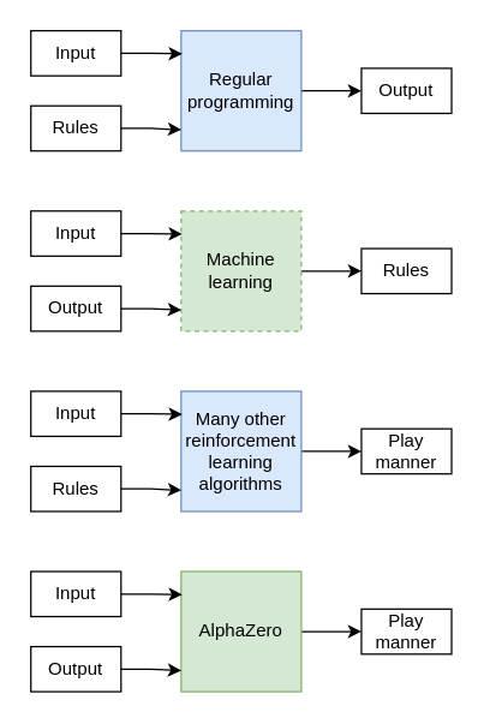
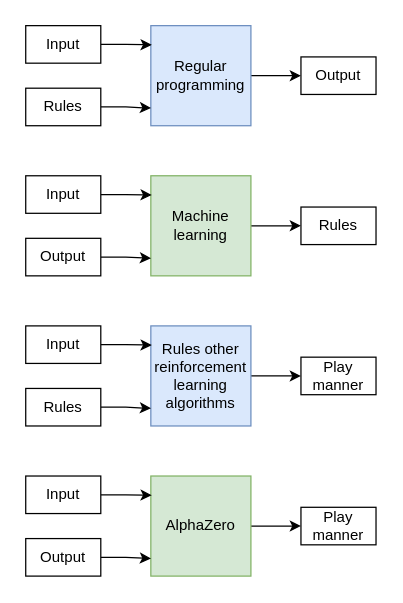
- <mxCell id="10" value="Machine&lt;br&gt;learning" style="rounded=0;whiteSpace=wrap;html=1;fillColor=#d5e8d4;strokeColor=#82b366;dashed=1;" vertex="1" parent="1"><mxGeometry x="120" y="140" width="80" height="80" as="geometry" /></mxCell>
+ <mxCell id="10" value="Machine&lt;br&gt;learning" style="rounded=0;whiteSpace=wrap;html=1;fillColor=#d5e8d4;strokeColor=#82b366;" vertex="1" parent="1"><mxGeometry x="120" y="140" width="80" height="80" as="geometry" /></mxCell>
- <mxCell id="17" value="Many other reinforcement learning algorithms" style="rounded=0;whiteSpace=wrap;html=1;fillColor=#dae8fc;strokeColor=#6c8ebf;" vertex="1" parent="1"><mxGeometry x="120" y="260" width="80" height="80" as="geometry" /></mxCell>
+ <mxCell id="17" value="Rules other reinforcement learning algorithms" style="rounded=0;whiteSpace=wrap;html=1;fillColor=#dae8fc;strokeColor=#6c8ebf;" vertex="1" parent="1"><mxGeometry x="120" y="260" width="80" height="80" as="geometry" /></mxCell>
